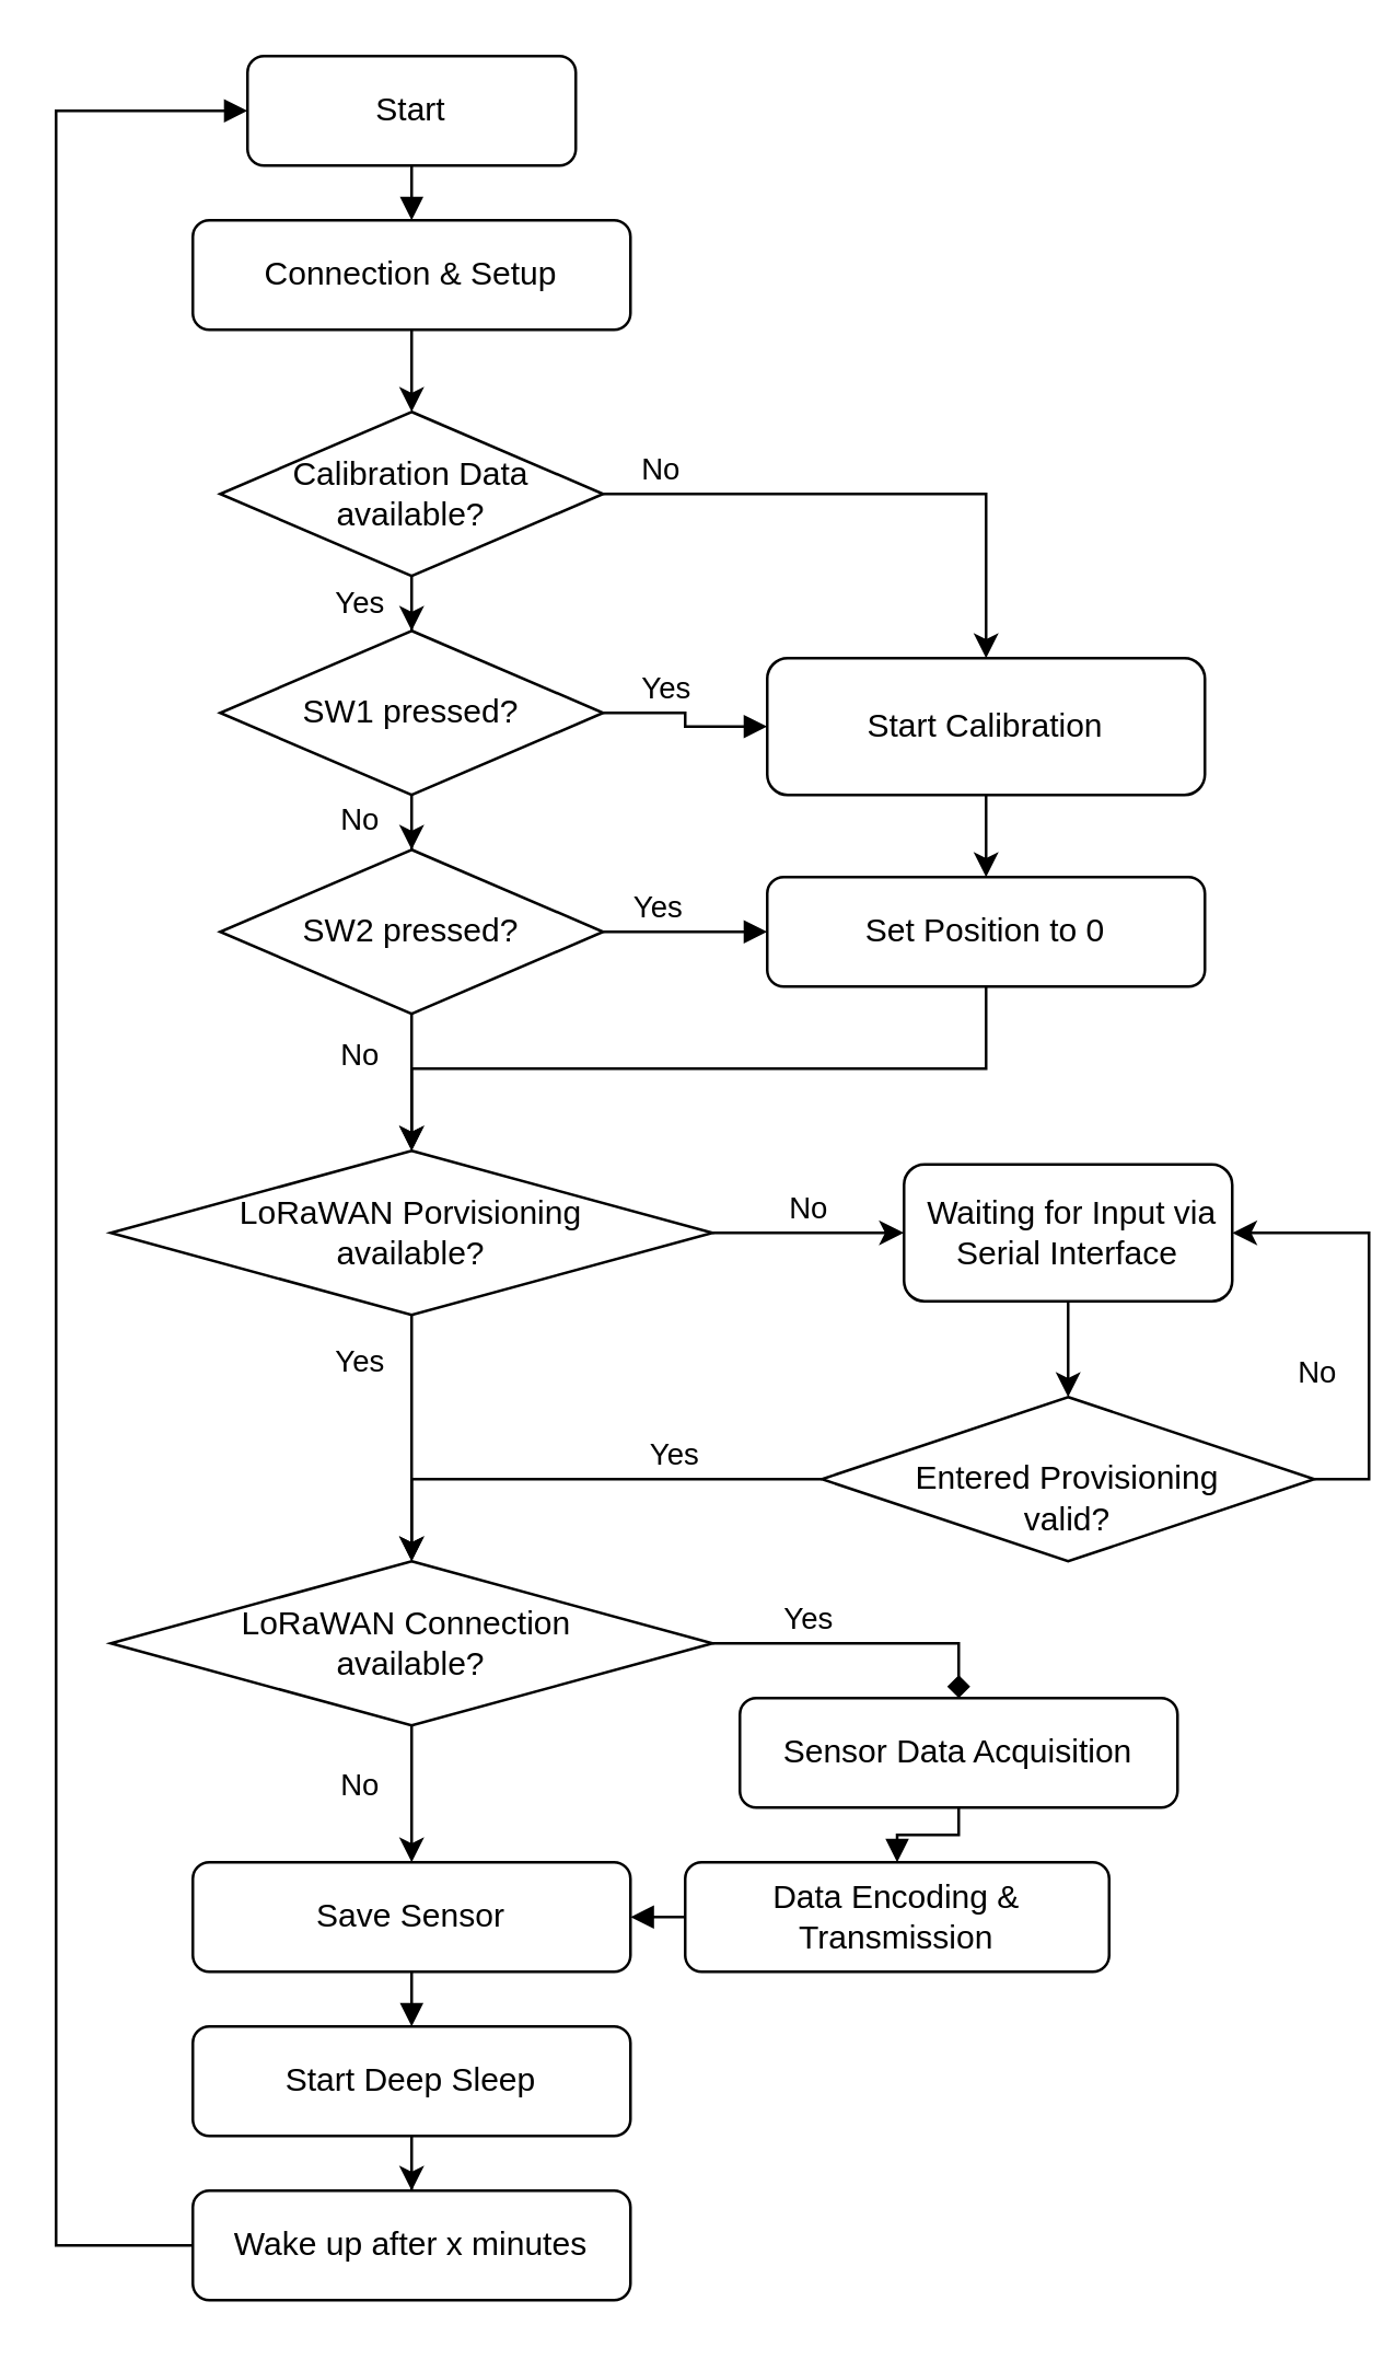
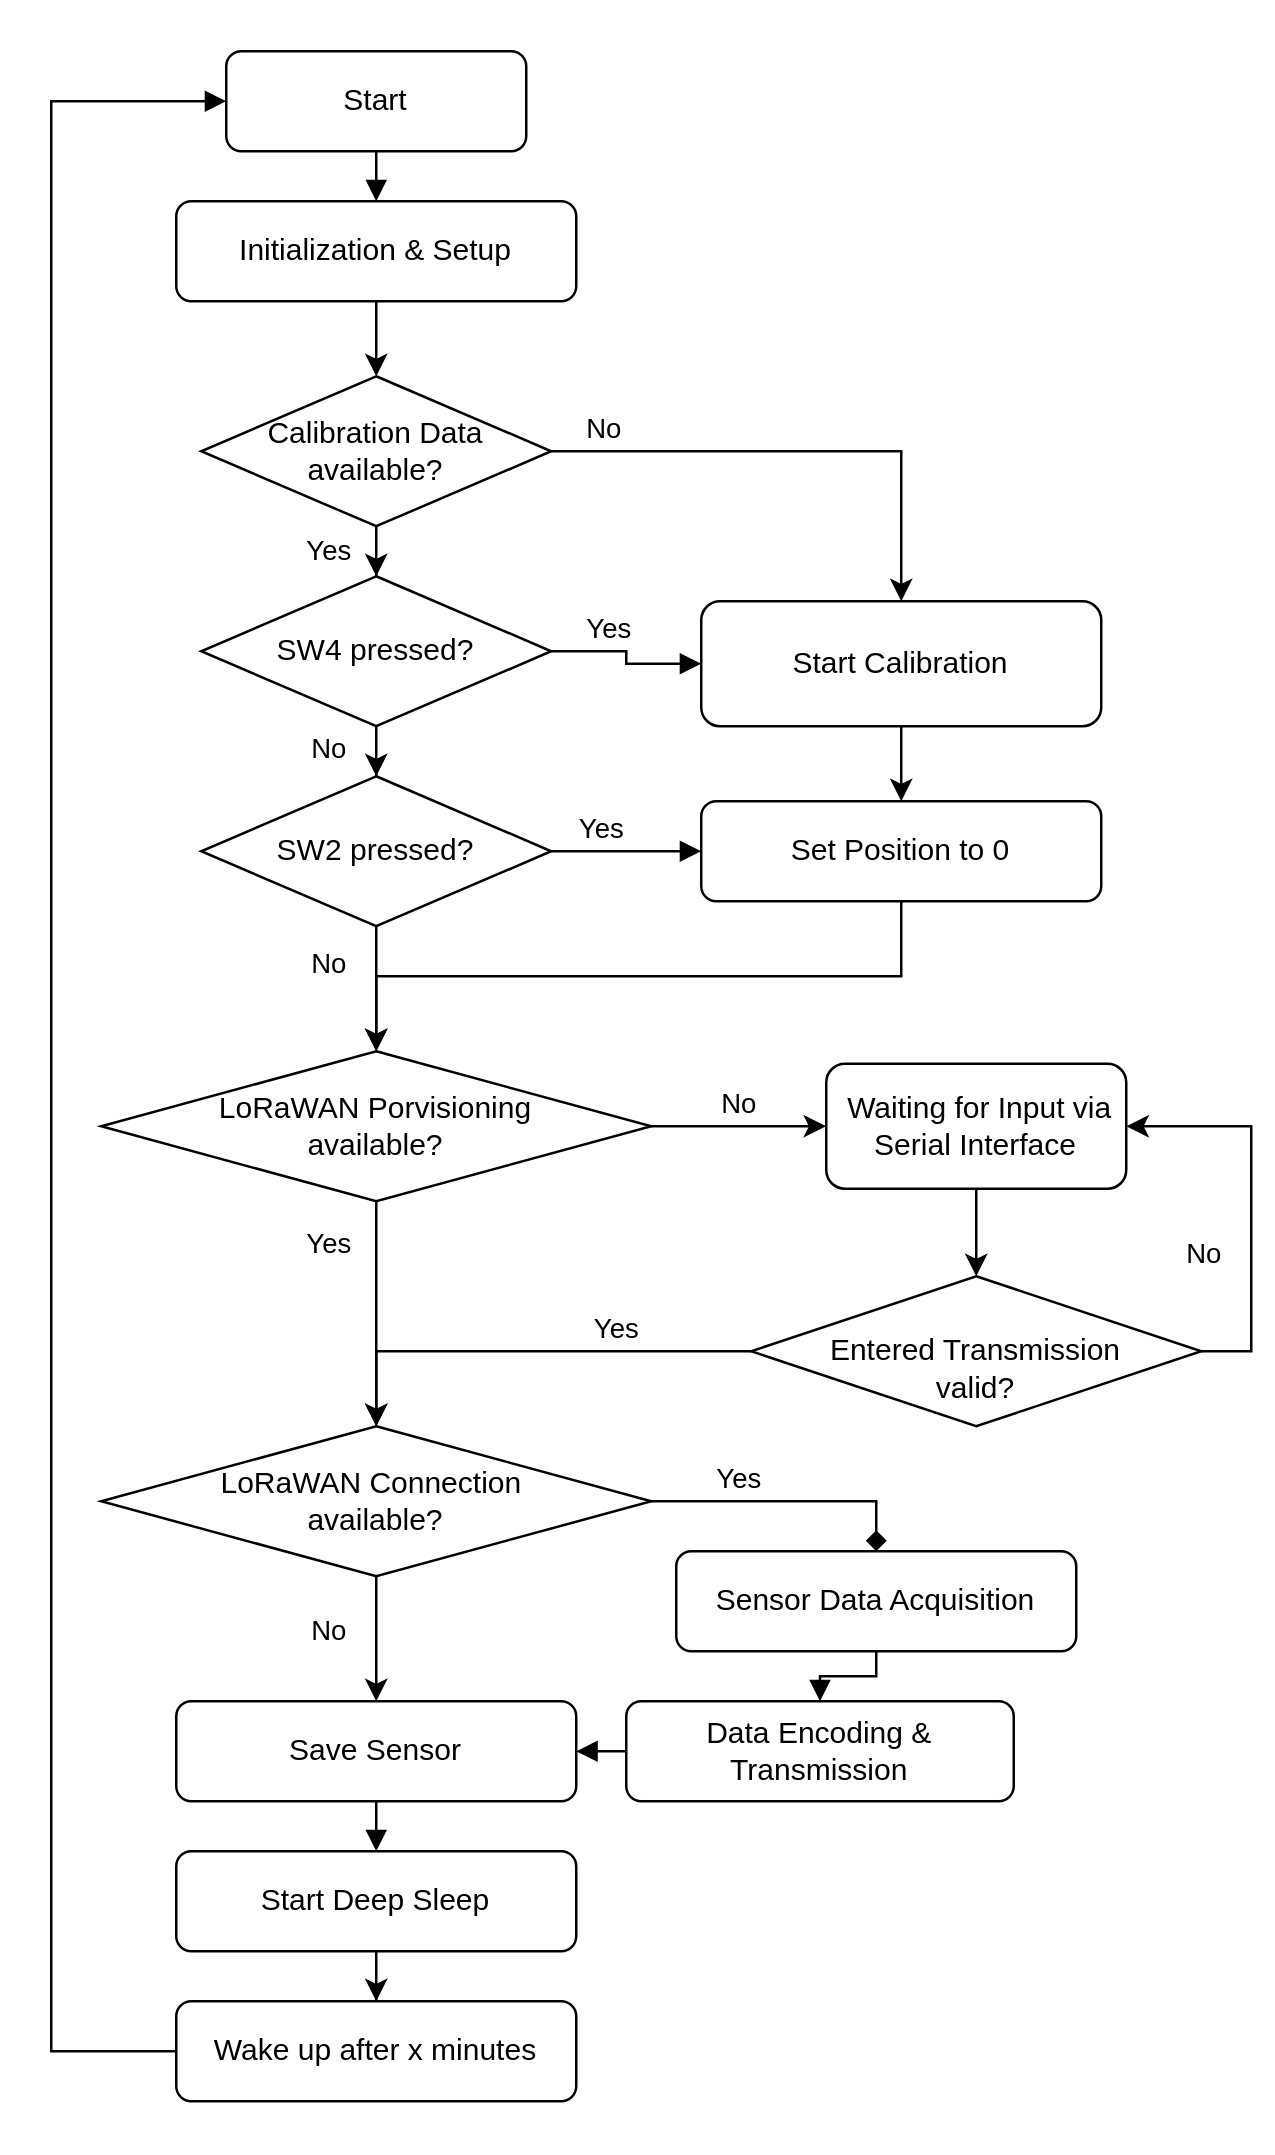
- <mxCell id="5" value="Connection &amp;amp; Setup" style="rounded=1;whiteSpace=wrap;html=1;fontSize=12;" parent="1" vertex="1"><mxGeometry x="70" y="80" width="160" height="40" as="geometry" /></mxCell>
+ <mxCell id="5" value="Initialization &amp;amp; Setup" style="rounded=1;whiteSpace=wrap;html=1;fontSize=12;" parent="1" vertex="1"><mxGeometry x="70" y="80" width="160" height="40" as="geometry" /></mxCell>
- <mxCell id="8" value="SW1 pressed?" style="rhombus;whiteSpace=wrap;html=1;fontSize=12;align=center;" parent="1" vertex="1"><mxGeometry x="80" y="230" width="140" height="60" as="geometry" /></mxCell>
+ <mxCell id="8" value="SW4 pressed?" style="rhombus;whiteSpace=wrap;html=1;fontSize=12;align=center;" parent="1" vertex="1"><mxGeometry x="80" y="230" width="140" height="60" as="geometry" /></mxCell>
- <mxCell id="50" value="&lt;div&gt;&lt;br&gt;&lt;/div&gt;Entered Provisioning&lt;div&gt;v&lt;span style=&quot;background-color: transparent; color: light-dark(rgb(0, 0, 0), rgb(255, 255, 255));&quot;&gt;alid?&lt;/span&gt;&lt;/div&gt;" style="rhombus;whiteSpace=wrap;html=1;fontSize=12;align=center;" parent="1" vertex="1"><mxGeometry x="300" y="510" width="180" height="60" as="geometry" /></mxCell>
+ <mxCell id="50" value="&lt;div&gt;&lt;br&gt;&lt;/div&gt;Entered Transmission&lt;div&gt;v&lt;span style=&quot;background-color: transparent; color: light-dark(rgb(0, 0, 0), rgb(255, 255, 255));&quot;&gt;alid?&lt;/span&gt;&lt;/div&gt;" style="rhombus;whiteSpace=wrap;html=1;fontSize=12;align=center;" parent="1" vertex="1"><mxGeometry x="300" y="510" width="180" height="60" as="geometry" /></mxCell>
